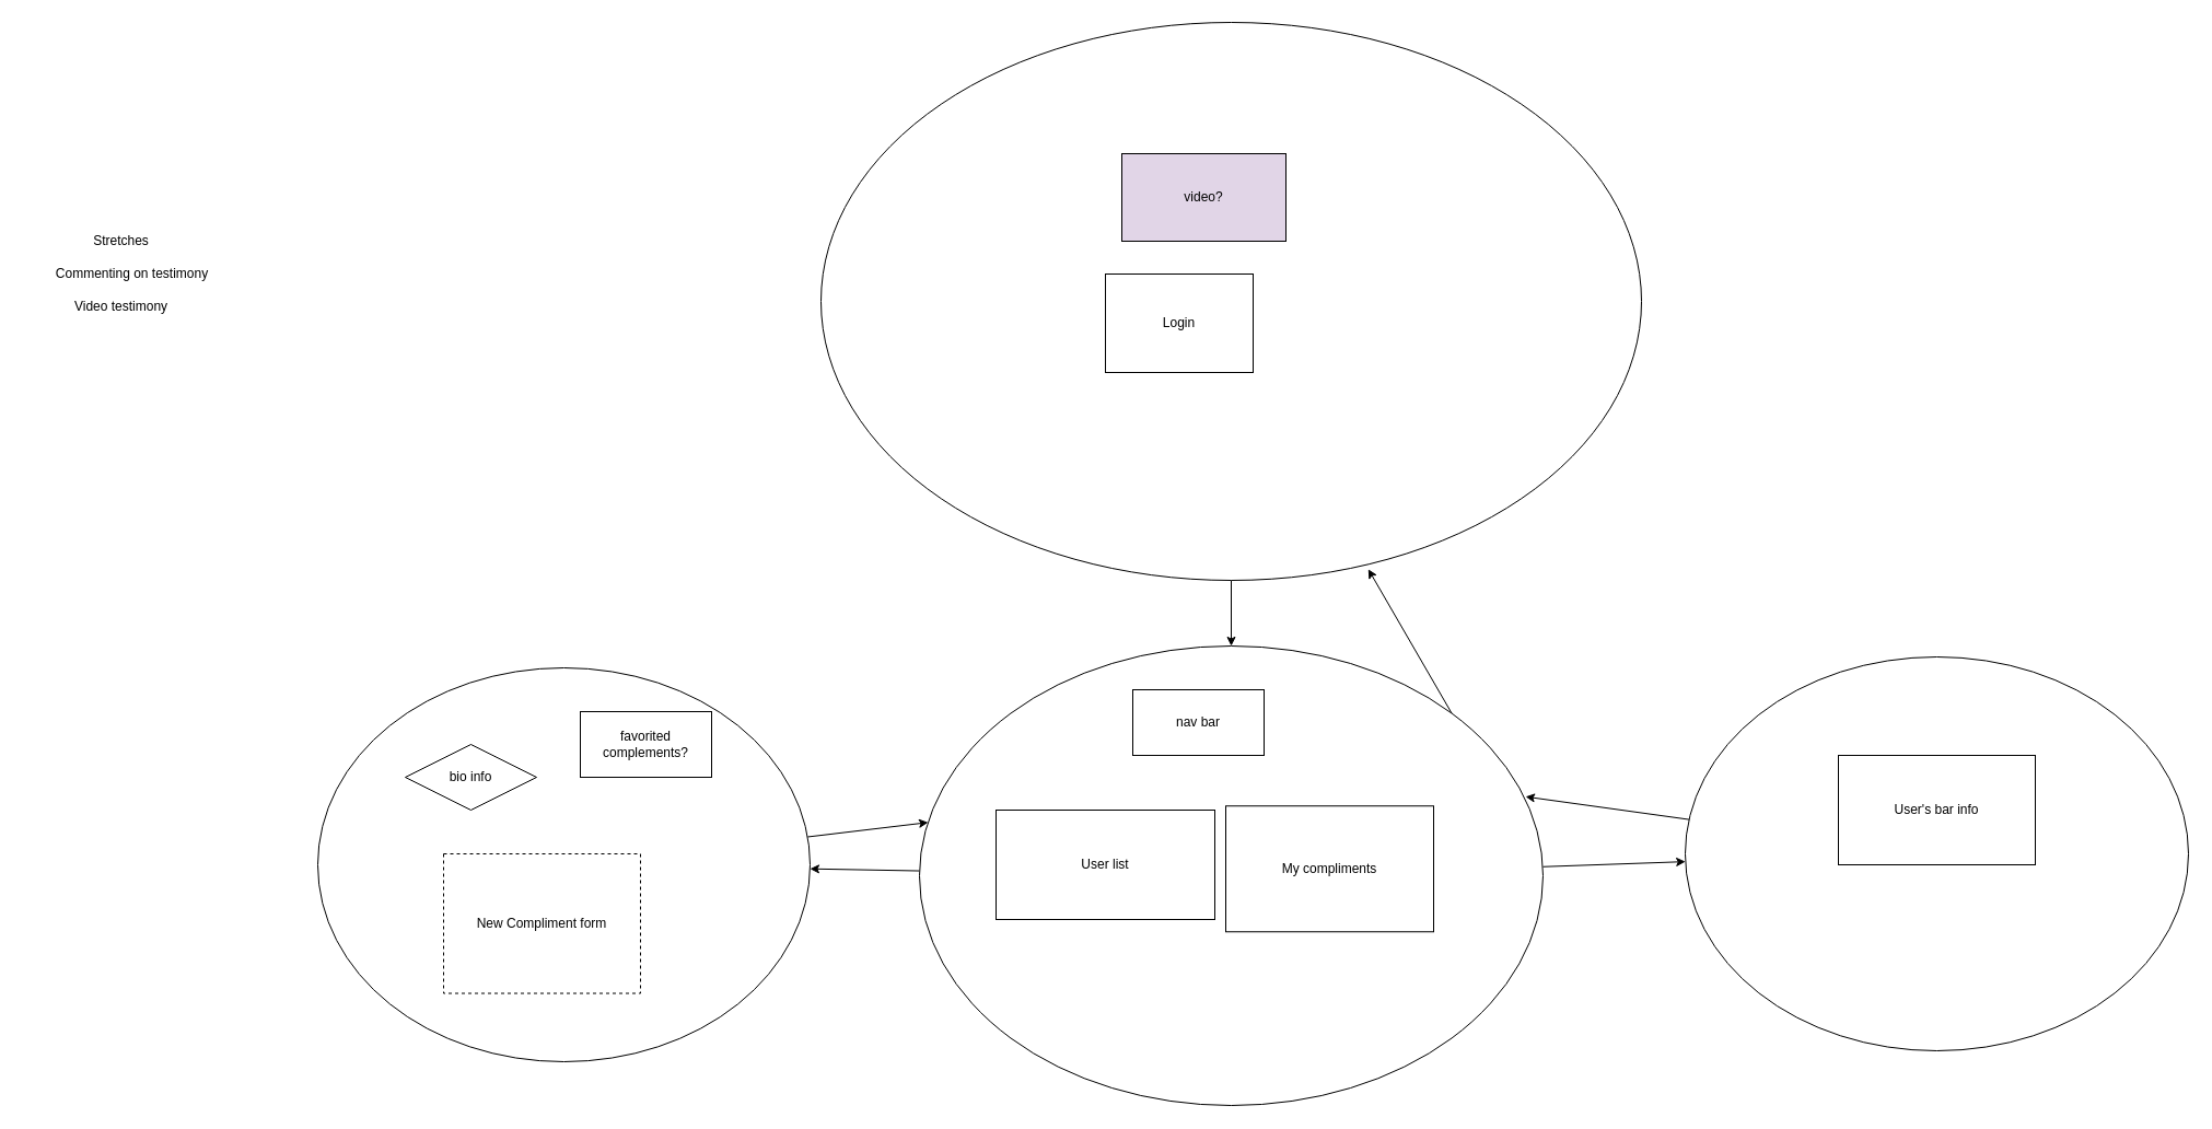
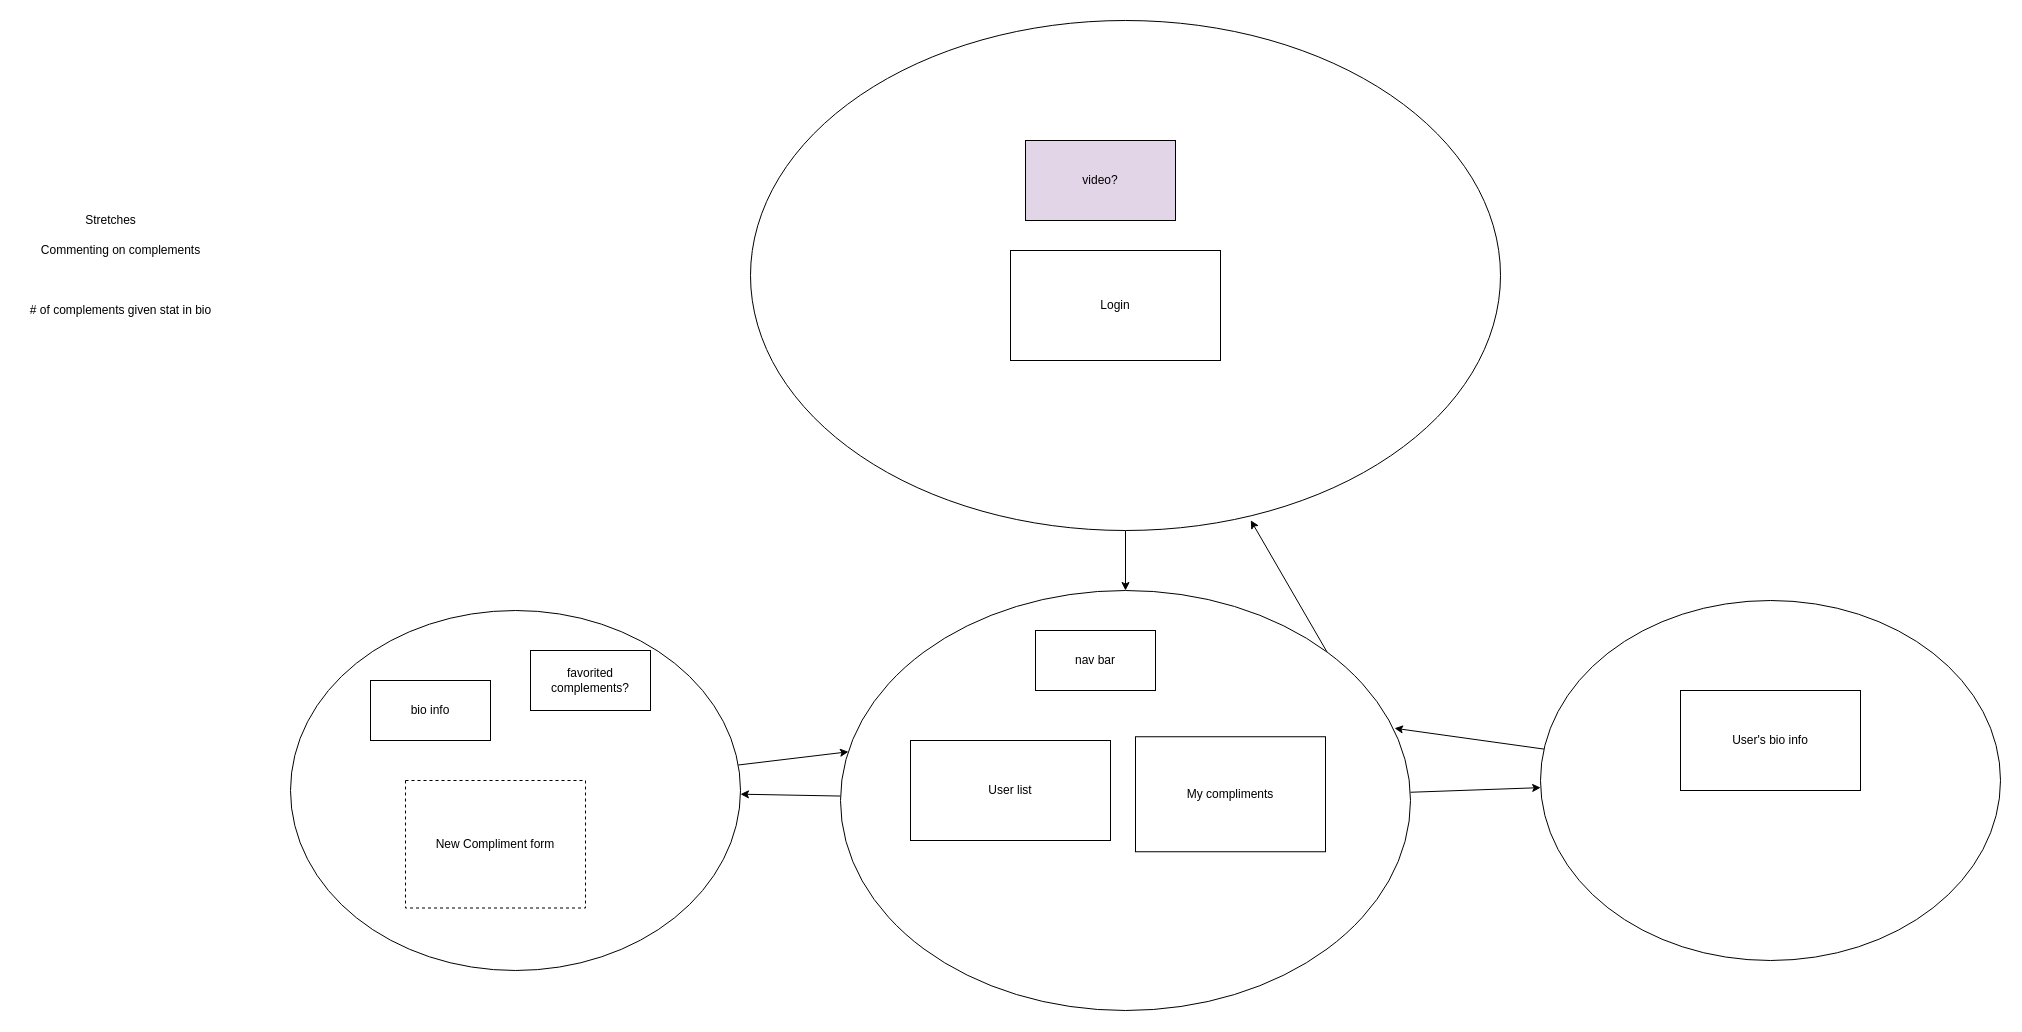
- <mxCell id="21" value="Commenting on testimony" style="text;html=1;align=center;verticalAlign=middle;resizable=0;points=[];autosize=1;strokeColor=none;fillColor=none;" vertex="1" parent="1"><mxGeometry x="30" y="235" width="180" height="30" as="geometry" /></mxCell>
+ <mxCell id="21" value="Commenting on complements" style="text;html=1;align=center;verticalAlign=middle;resizable=0;points=[];autosize=1;strokeColor=none;fillColor=none;" vertex="1" parent="1"><mxGeometry x="30" y="235" width="180" height="30" as="geometry" /></mxCell>
- <mxCell id="23" value="Video testimony" style="text;html=1;align=center;verticalAlign=middle;resizable=0;points=[];autosize=1;strokeColor=none;fillColor=none;" vertex="1" parent="1"><mxGeometry x="55" y="265" width="110" height="30" as="geometry" /></mxCell>
- <mxCell id="4" value="Login" style="rounded=0;whiteSpace=wrap;html=1;" vertex="1" parent="1"><mxGeometry x="1010" y="250" width="135" height="90" as="geometry" /></mxCell>
+ <mxCell id="4" value="Login" style="rounded=0;whiteSpace=wrap;html=1;" vertex="1" parent="1"><mxGeometry x="1010" y="250" width="210" height="110" as="geometry" /></mxCell>
+ <mxCell id="24" value="# of complements given stat in bio" style="text;html=1;align=center;verticalAlign=middle;resizable=0;points=[];autosize=1;strokeColor=none;fillColor=none;" vertex="1" parent="1"><mxGeometry x="20" y="295" width="200" height="30" as="geometry" /></mxCell>
- <mxCell id="18" value="bio info" style="rhombus;whiteSpace=wrap;html=1;" vertex="1" parent="1"><mxGeometry x="370" y="680" width="120" height="60" as="geometry" /></mxCell>
+ <mxCell id="18" value="bio info" style="rounded=0;whiteSpace=wrap;html=1;" vertex="1" parent="1"><mxGeometry x="370" y="680" width="120" height="60" as="geometry" /></mxCell>
- <mxCell id="17" value="User's bar info" style="rounded=0;whiteSpace=wrap;html=1;" vertex="1" parent="1"><mxGeometry x="1680" y="690" width="180" height="100" as="geometry" /></mxCell>
+ <mxCell id="17" value="User's bio info" style="rounded=0;whiteSpace=wrap;html=1;" vertex="1" parent="1"><mxGeometry x="1680" y="690" width="180" height="100" as="geometry" /></mxCell>
- <mxCell id="10" value="My compliments" style="rounded=0;whiteSpace=wrap;html=1;" vertex="1" parent="1"><mxGeometry x="1120" y="736.25" width="190" height="115" as="geometry" /></mxCell>
+ <mxCell id="10" value="My compliments" style="rounded=0;whiteSpace=wrap;html=1;" vertex="1" parent="1"><mxGeometry x="1135" y="736.25" width="190" height="115" as="geometry" /></mxCell>
